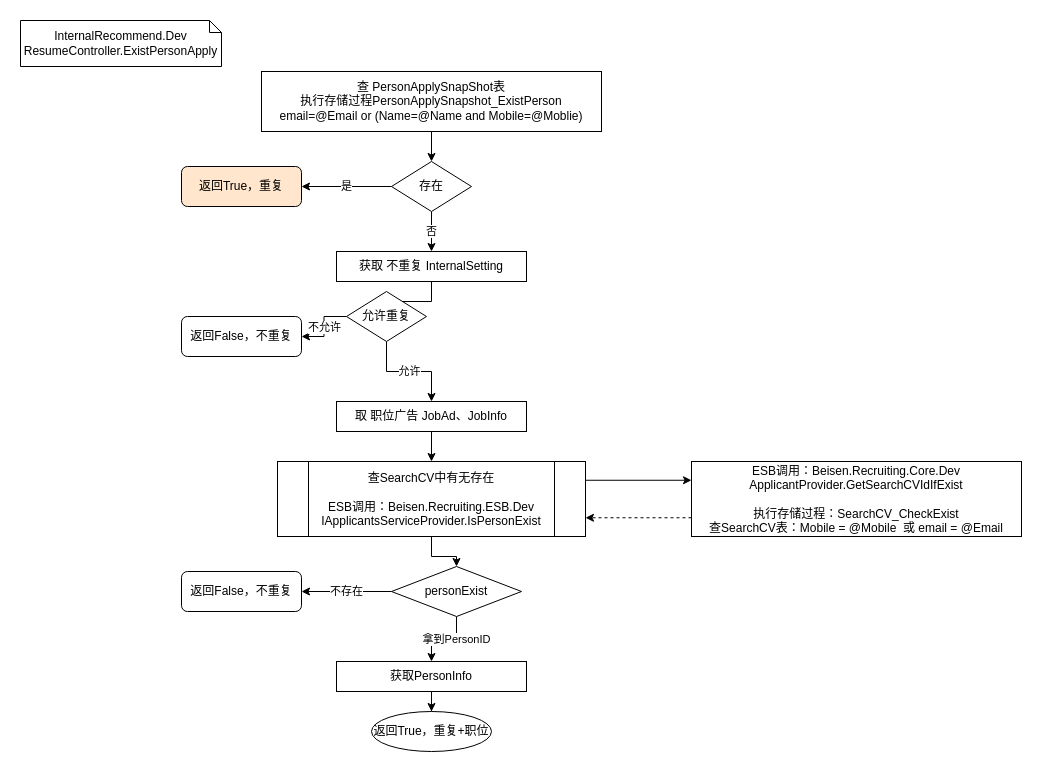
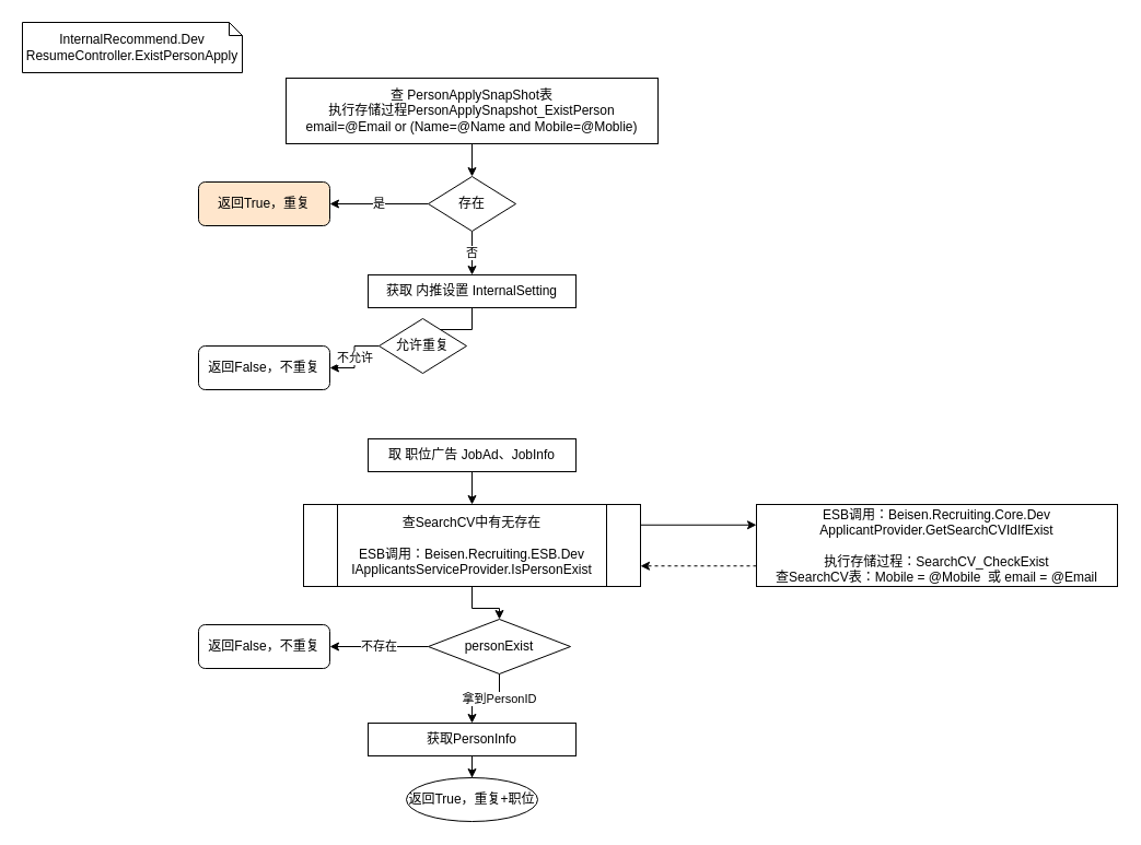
- <mxCell id="10" value="获取 不重复 InternalSetting" style="rounded=0;whiteSpace=wrap;html=1;" vertex="1" parent="1"><mxGeometry x="336" y="251" width="190" height="30" as="geometry" /></mxCell>
+ <mxCell id="10" value="获取 内推设置 InternalSetting" style="rounded=0;whiteSpace=wrap;html=1;" vertex="1" parent="1"><mxGeometry x="336" y="251" width="190" height="30" as="geometry" /></mxCell>
- <mxCell id="11" value="允许" style="edgeStyle=orthogonalEdgeStyle;rounded=0;orthogonalLoop=1;jettySize=auto;html=1;" edge="1" parent="1" source="13" target="16"><mxGeometry relative="1" as="geometry" /></mxCell>
